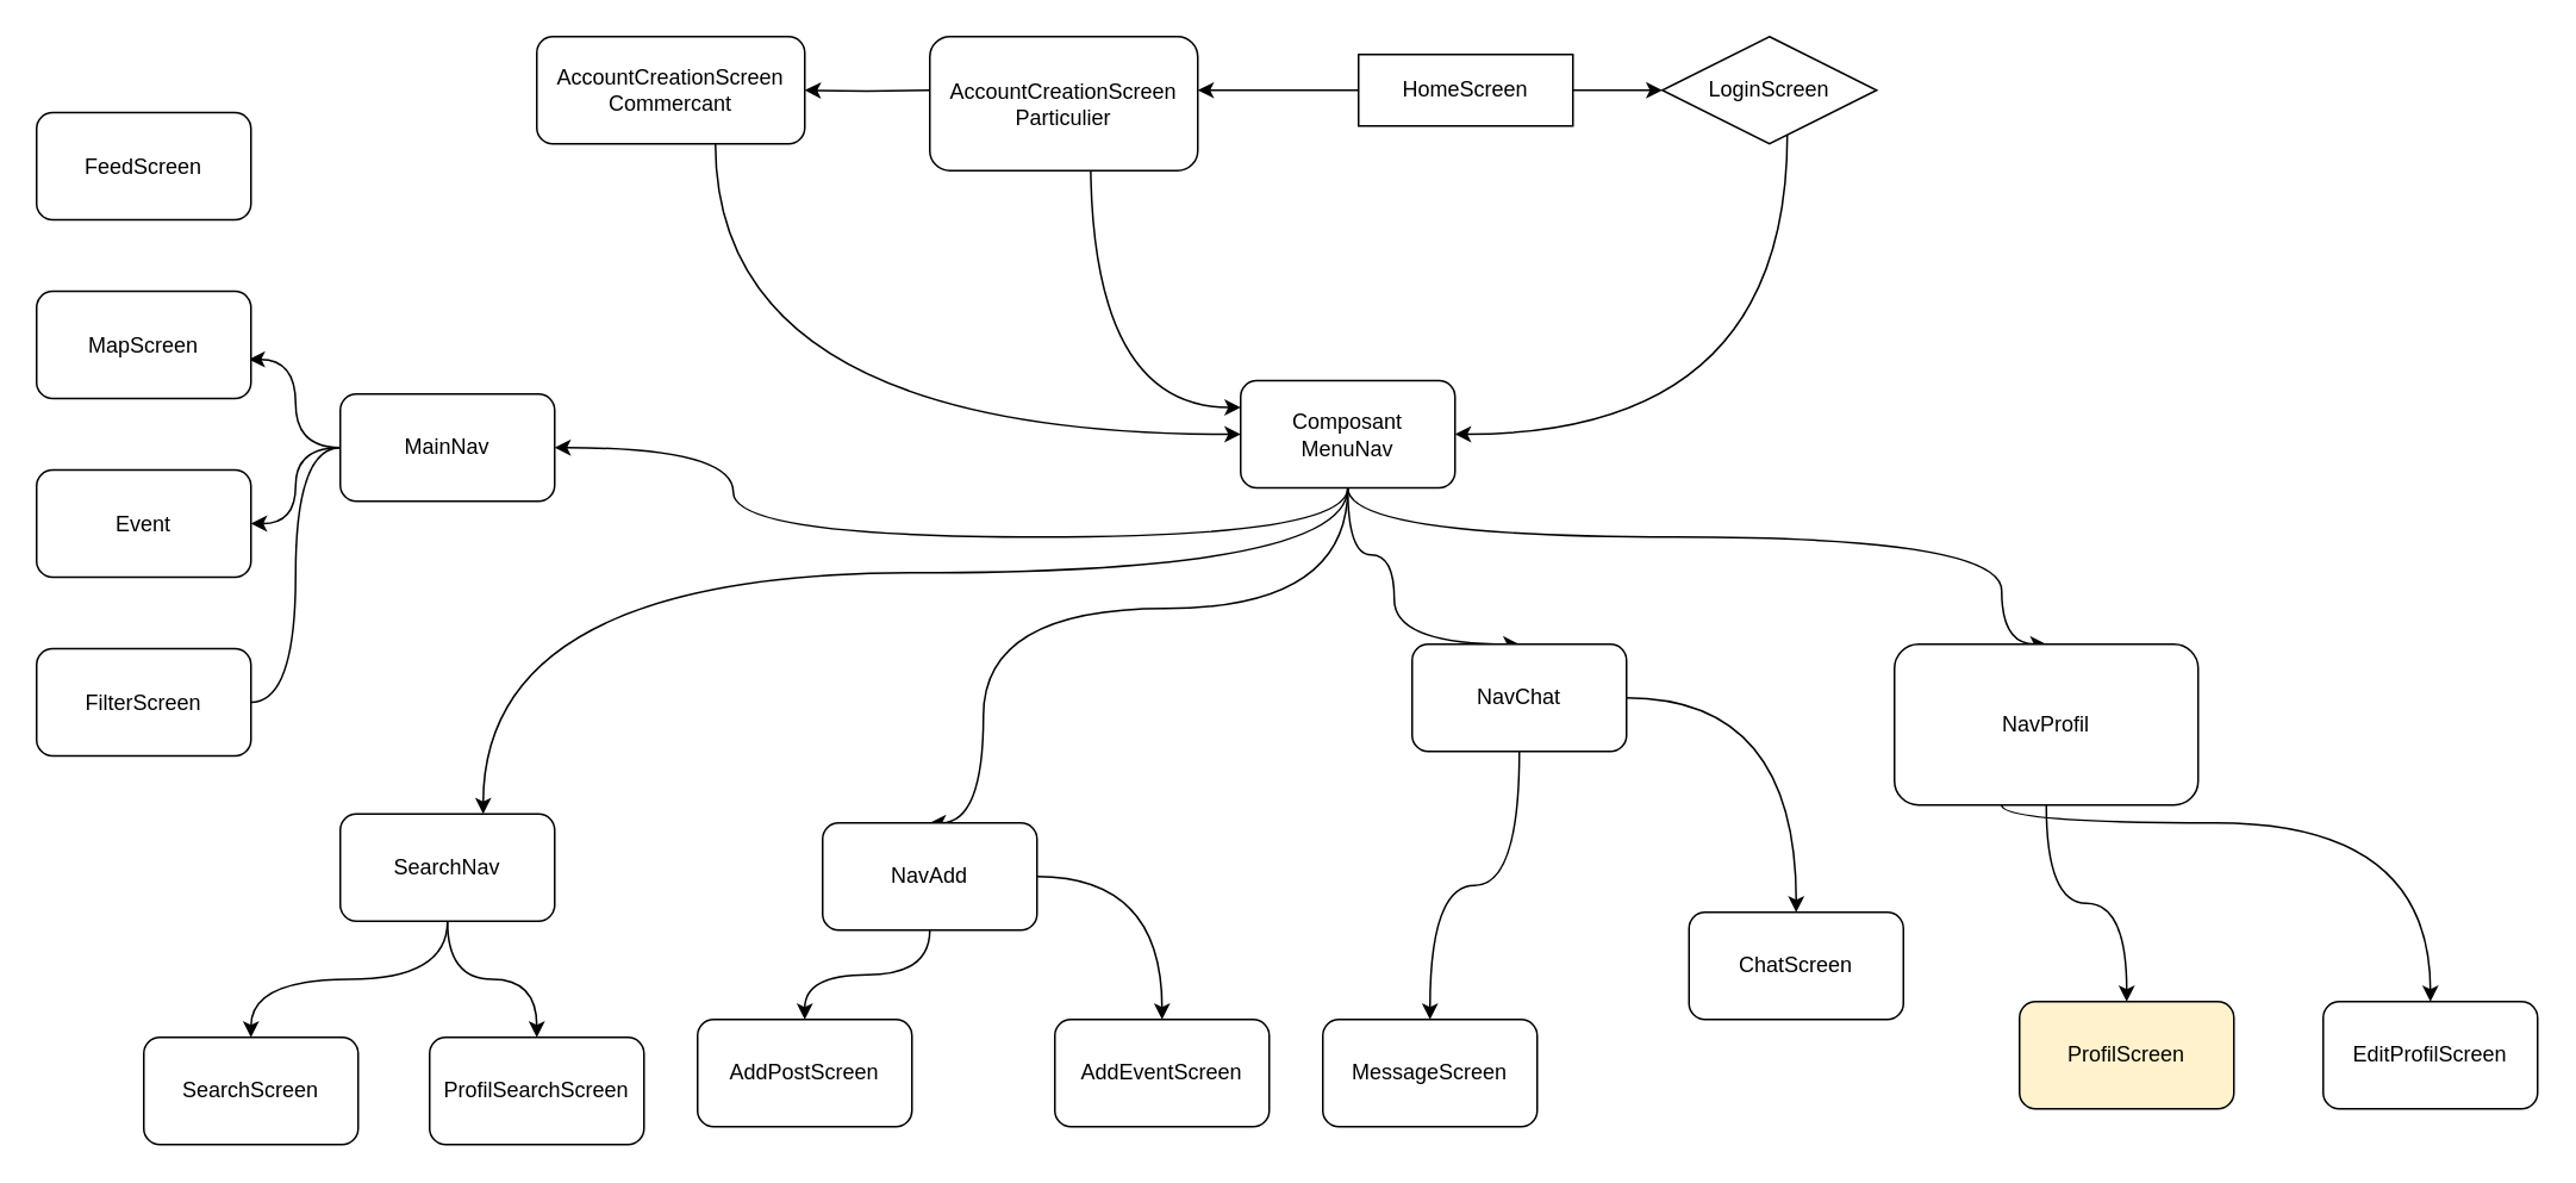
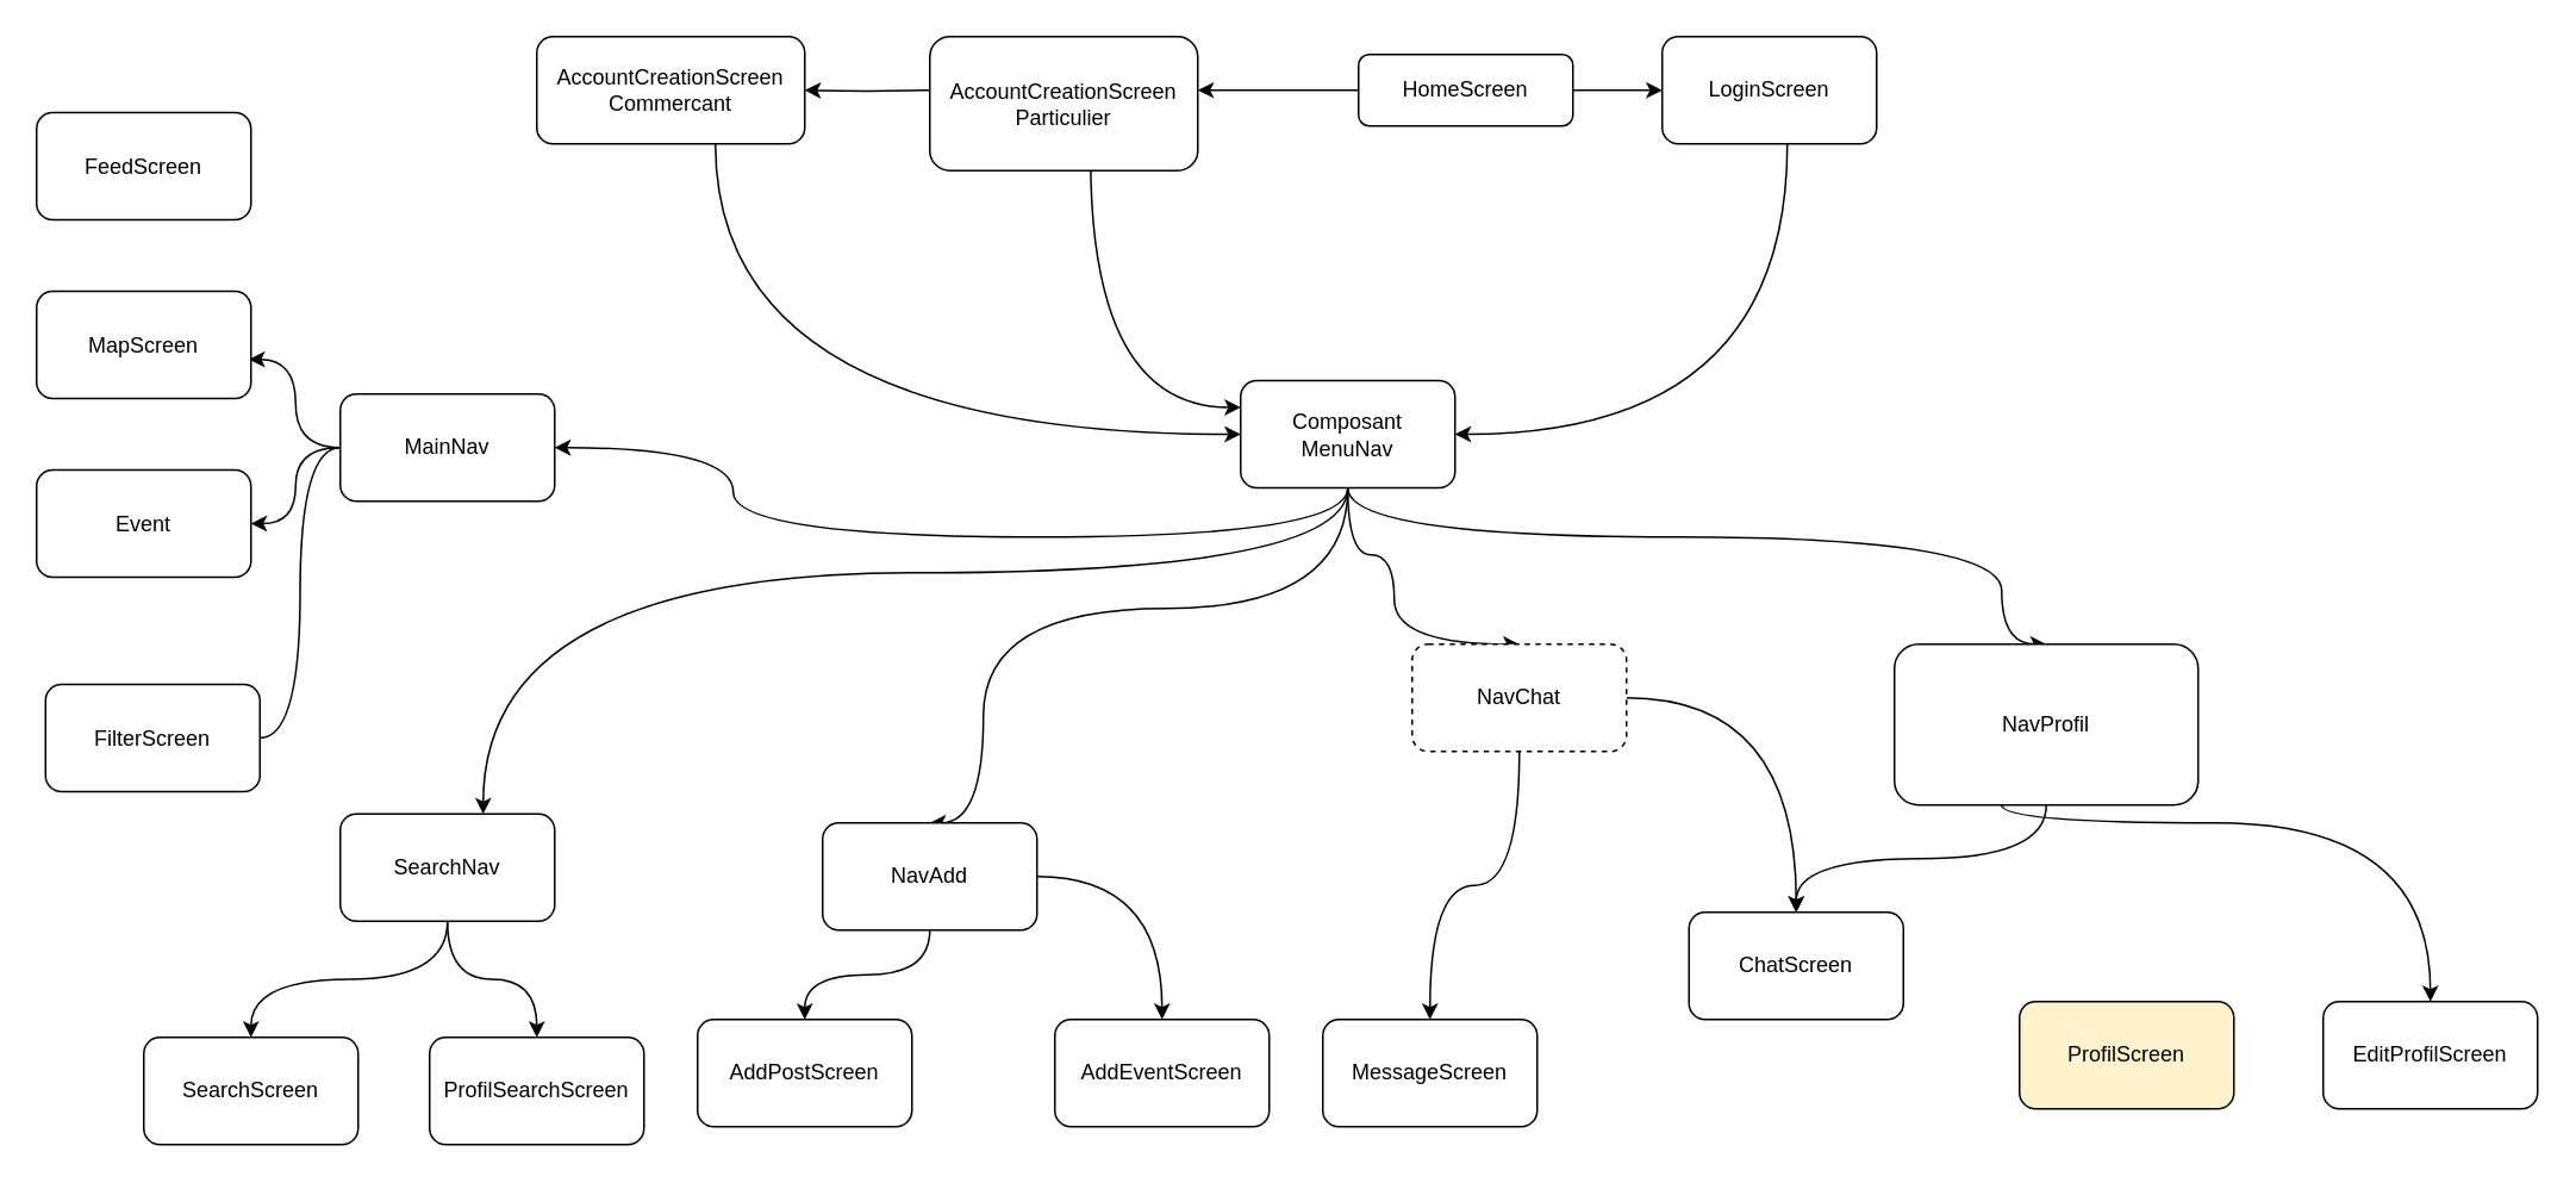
- <mxCell id="4" value="HomeScreen" style="whiteSpace=wrap;html=1;fontSize=12;glass=0;strokeWidth=1;shadow=0;rounded=0;" parent="1" vertex="1"><mxGeometry x="760" y="30" width="120" height="40" as="geometry" /></mxCell>
+ <mxCell id="4" value="HomeScreen" style="rounded=1;whiteSpace=wrap;html=1;fontSize=12;glass=0;strokeWidth=1;shadow=0;" parent="1" vertex="1"><mxGeometry x="760" y="30" width="120" height="40" as="geometry" /></mxCell>
- <mxCell id="9" value="LoginScreen" style="rhombus;whiteSpace=wrap;html=1;" vertex="1" parent="1"><mxGeometry x="930" y="20" width="120" height="60" as="geometry" /></mxCell>
+ <mxCell id="9" value="LoginScreen" style="rounded=1;whiteSpace=wrap;html=1;" vertex="1" parent="1"><mxGeometry x="930" y="20" width="120" height="60" as="geometry" /></mxCell>
- <mxCell id="30" value="NavChat" style="rounded=1;whiteSpace=wrap;html=1;" vertex="1" parent="1"><mxGeometry x="790" y="360" width="120" height="60" as="geometry" /></mxCell>
+ <mxCell id="30" value="NavChat" style="rounded=1;whiteSpace=wrap;html=1;dashed=1;" vertex="1" parent="1"><mxGeometry x="790" y="360" width="120" height="60" as="geometry" /></mxCell>
- <mxCell id="37" value="FilterScreen" style="rounded=1;whiteSpace=wrap;html=1;" vertex="1" parent="1"><mxGeometry x="20" y="362.5" width="120" height="60" as="geometry" /></mxCell>
+ <mxCell id="37" value="FilterScreen" style="rounded=1;whiteSpace=wrap;html=1;" vertex="1" parent="1"><mxGeometry x="25" y="382.5" width="120" height="60" as="geometry" /></mxCell>
- <mxCell id="31" style="edgeStyle=orthogonalEdgeStyle;curved=1;rounded=0;orthogonalLoop=1;jettySize=auto;html=1;entryX=0.5;entryY=0;entryDx=0;entryDy=0;" edge="1" parent="1" source="33" target="42"><mxGeometry relative="1" as="geometry" /></mxCell>
+ <mxCell id="31" style="edgeStyle=orthogonalEdgeStyle;curved=1;rounded=0;orthogonalLoop=1;jettySize=auto;html=1;" edge="1" parent="1" source="33" target="41"><mxGeometry relative="1" as="geometry" /></mxCell>
